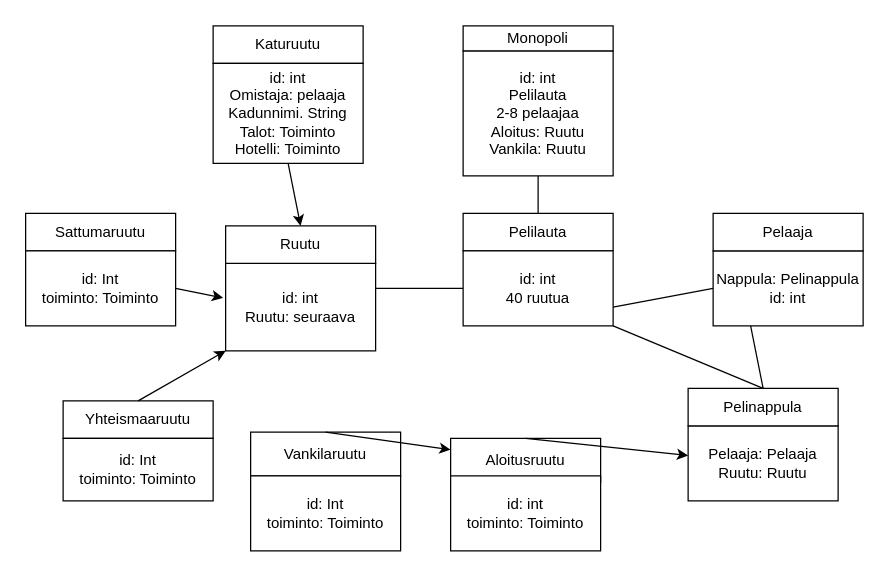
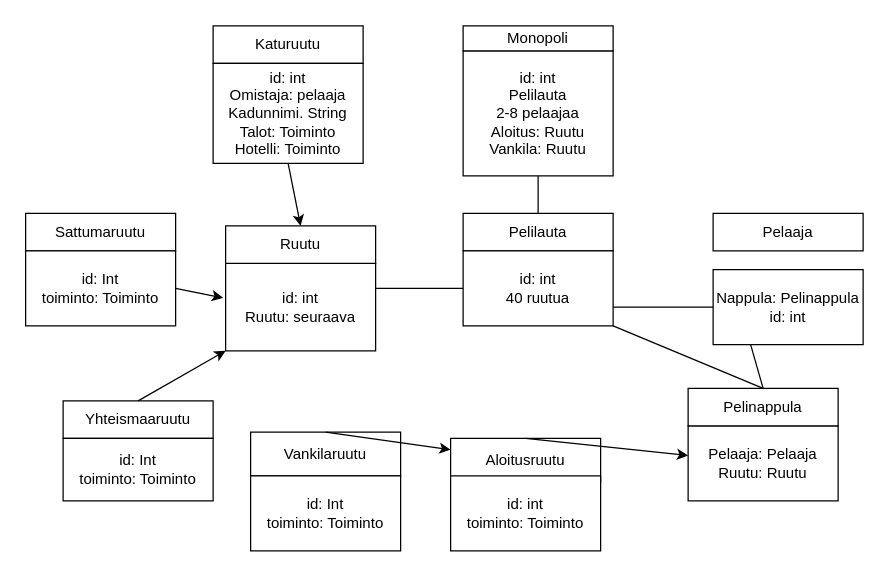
- <mxCell id="8" value="Nappula: Pelinappula&lt;br&gt;id: int" style="rounded=0;whiteSpace=wrap;html=1;" vertex="1" parent="1"><mxGeometry x="570" y="200" width="120" height="60" as="geometry" /></mxCell>
+ <mxCell id="8" value="Nappula: Pelinappula&lt;br&gt;id: int" style="rounded=0;whiteSpace=wrap;html=1;" vertex="1" parent="1"><mxGeometry x="570" y="215" width="120" height="60" as="geometry" /></mxCell>
